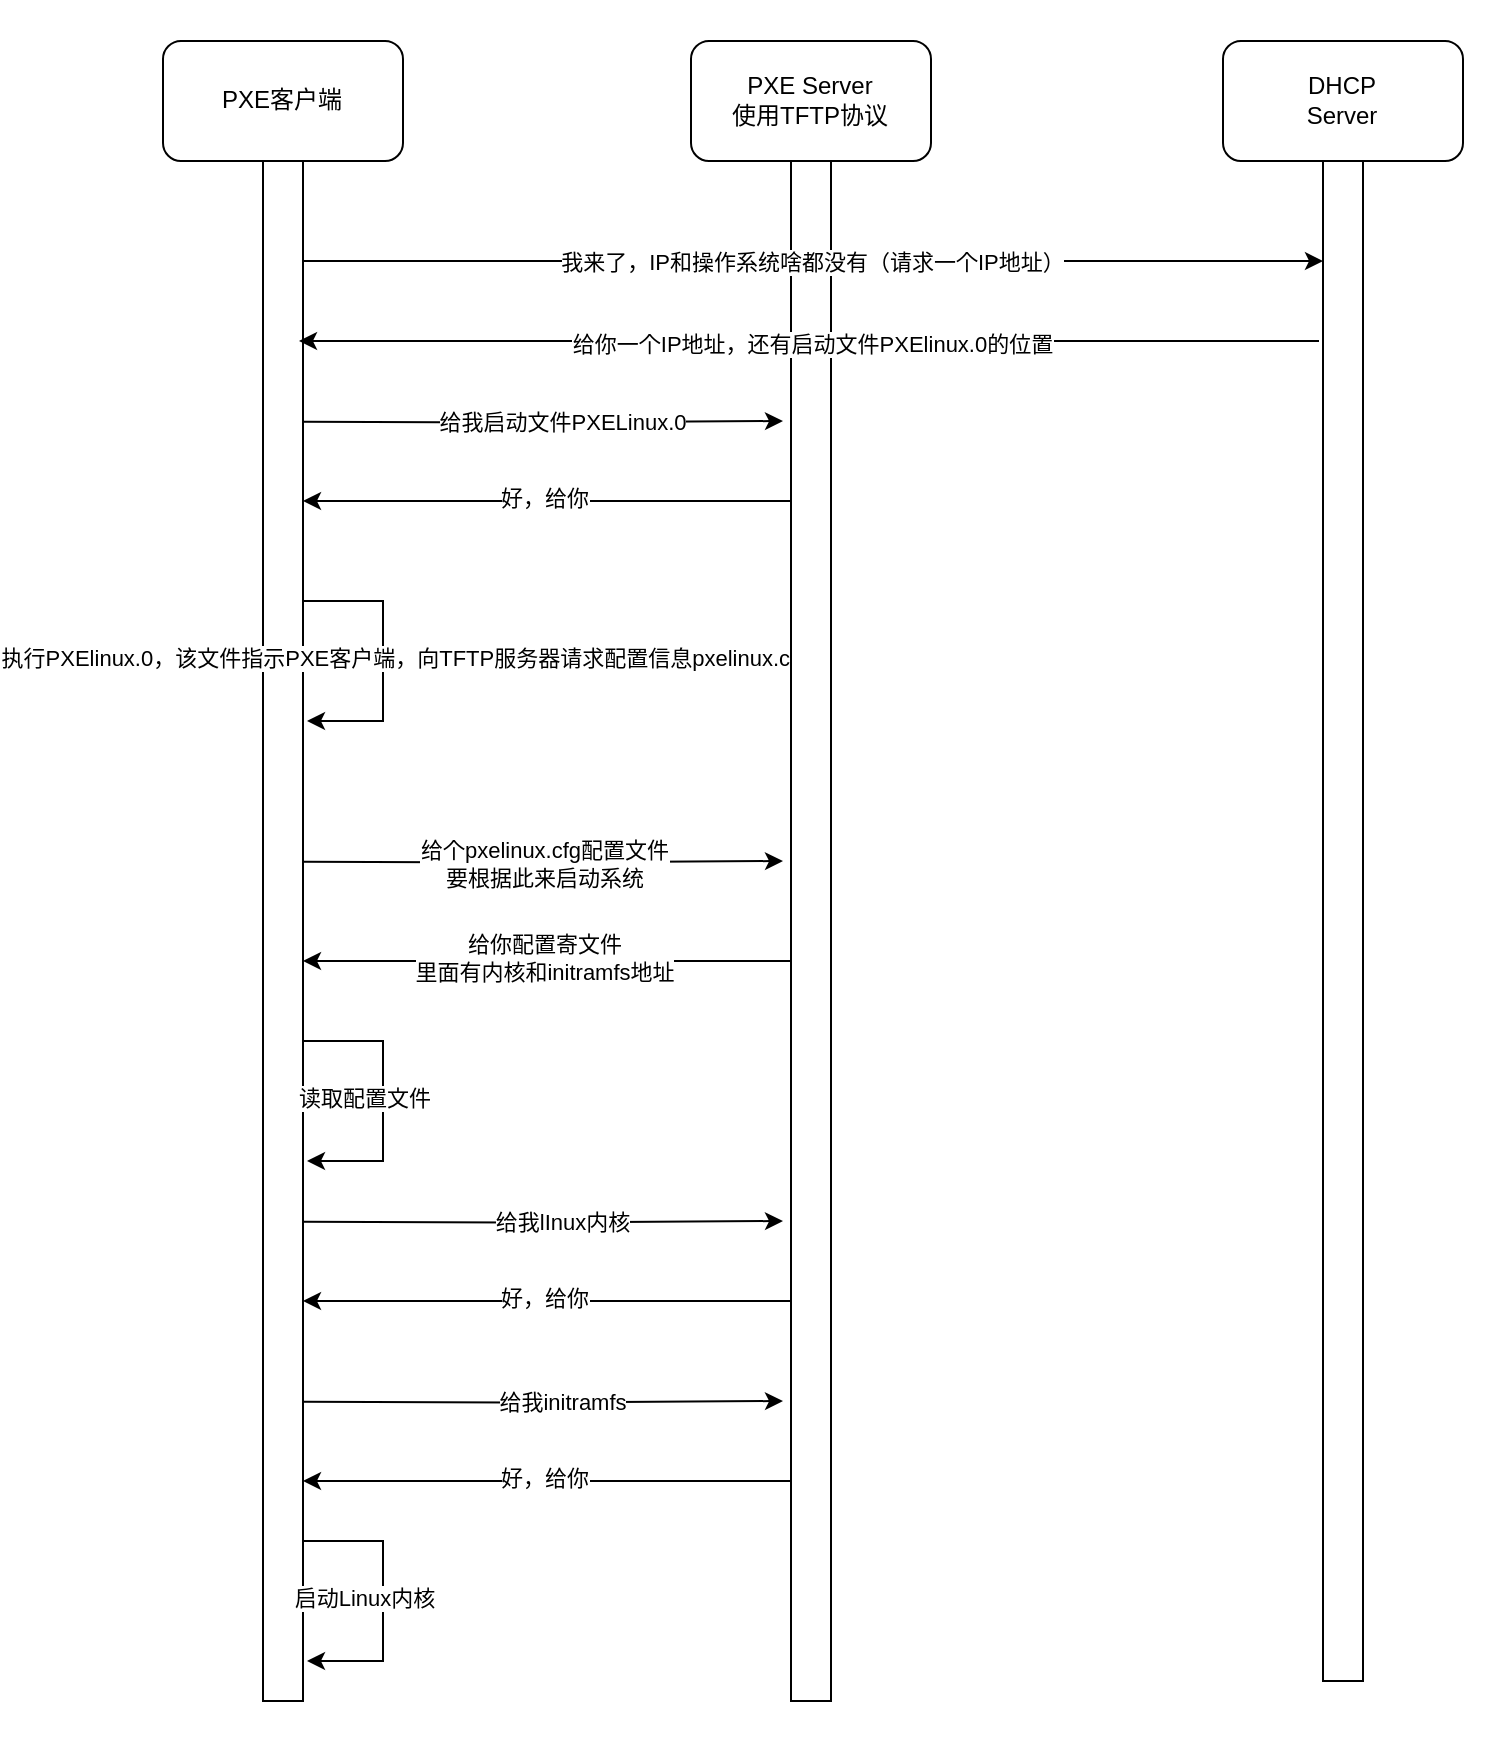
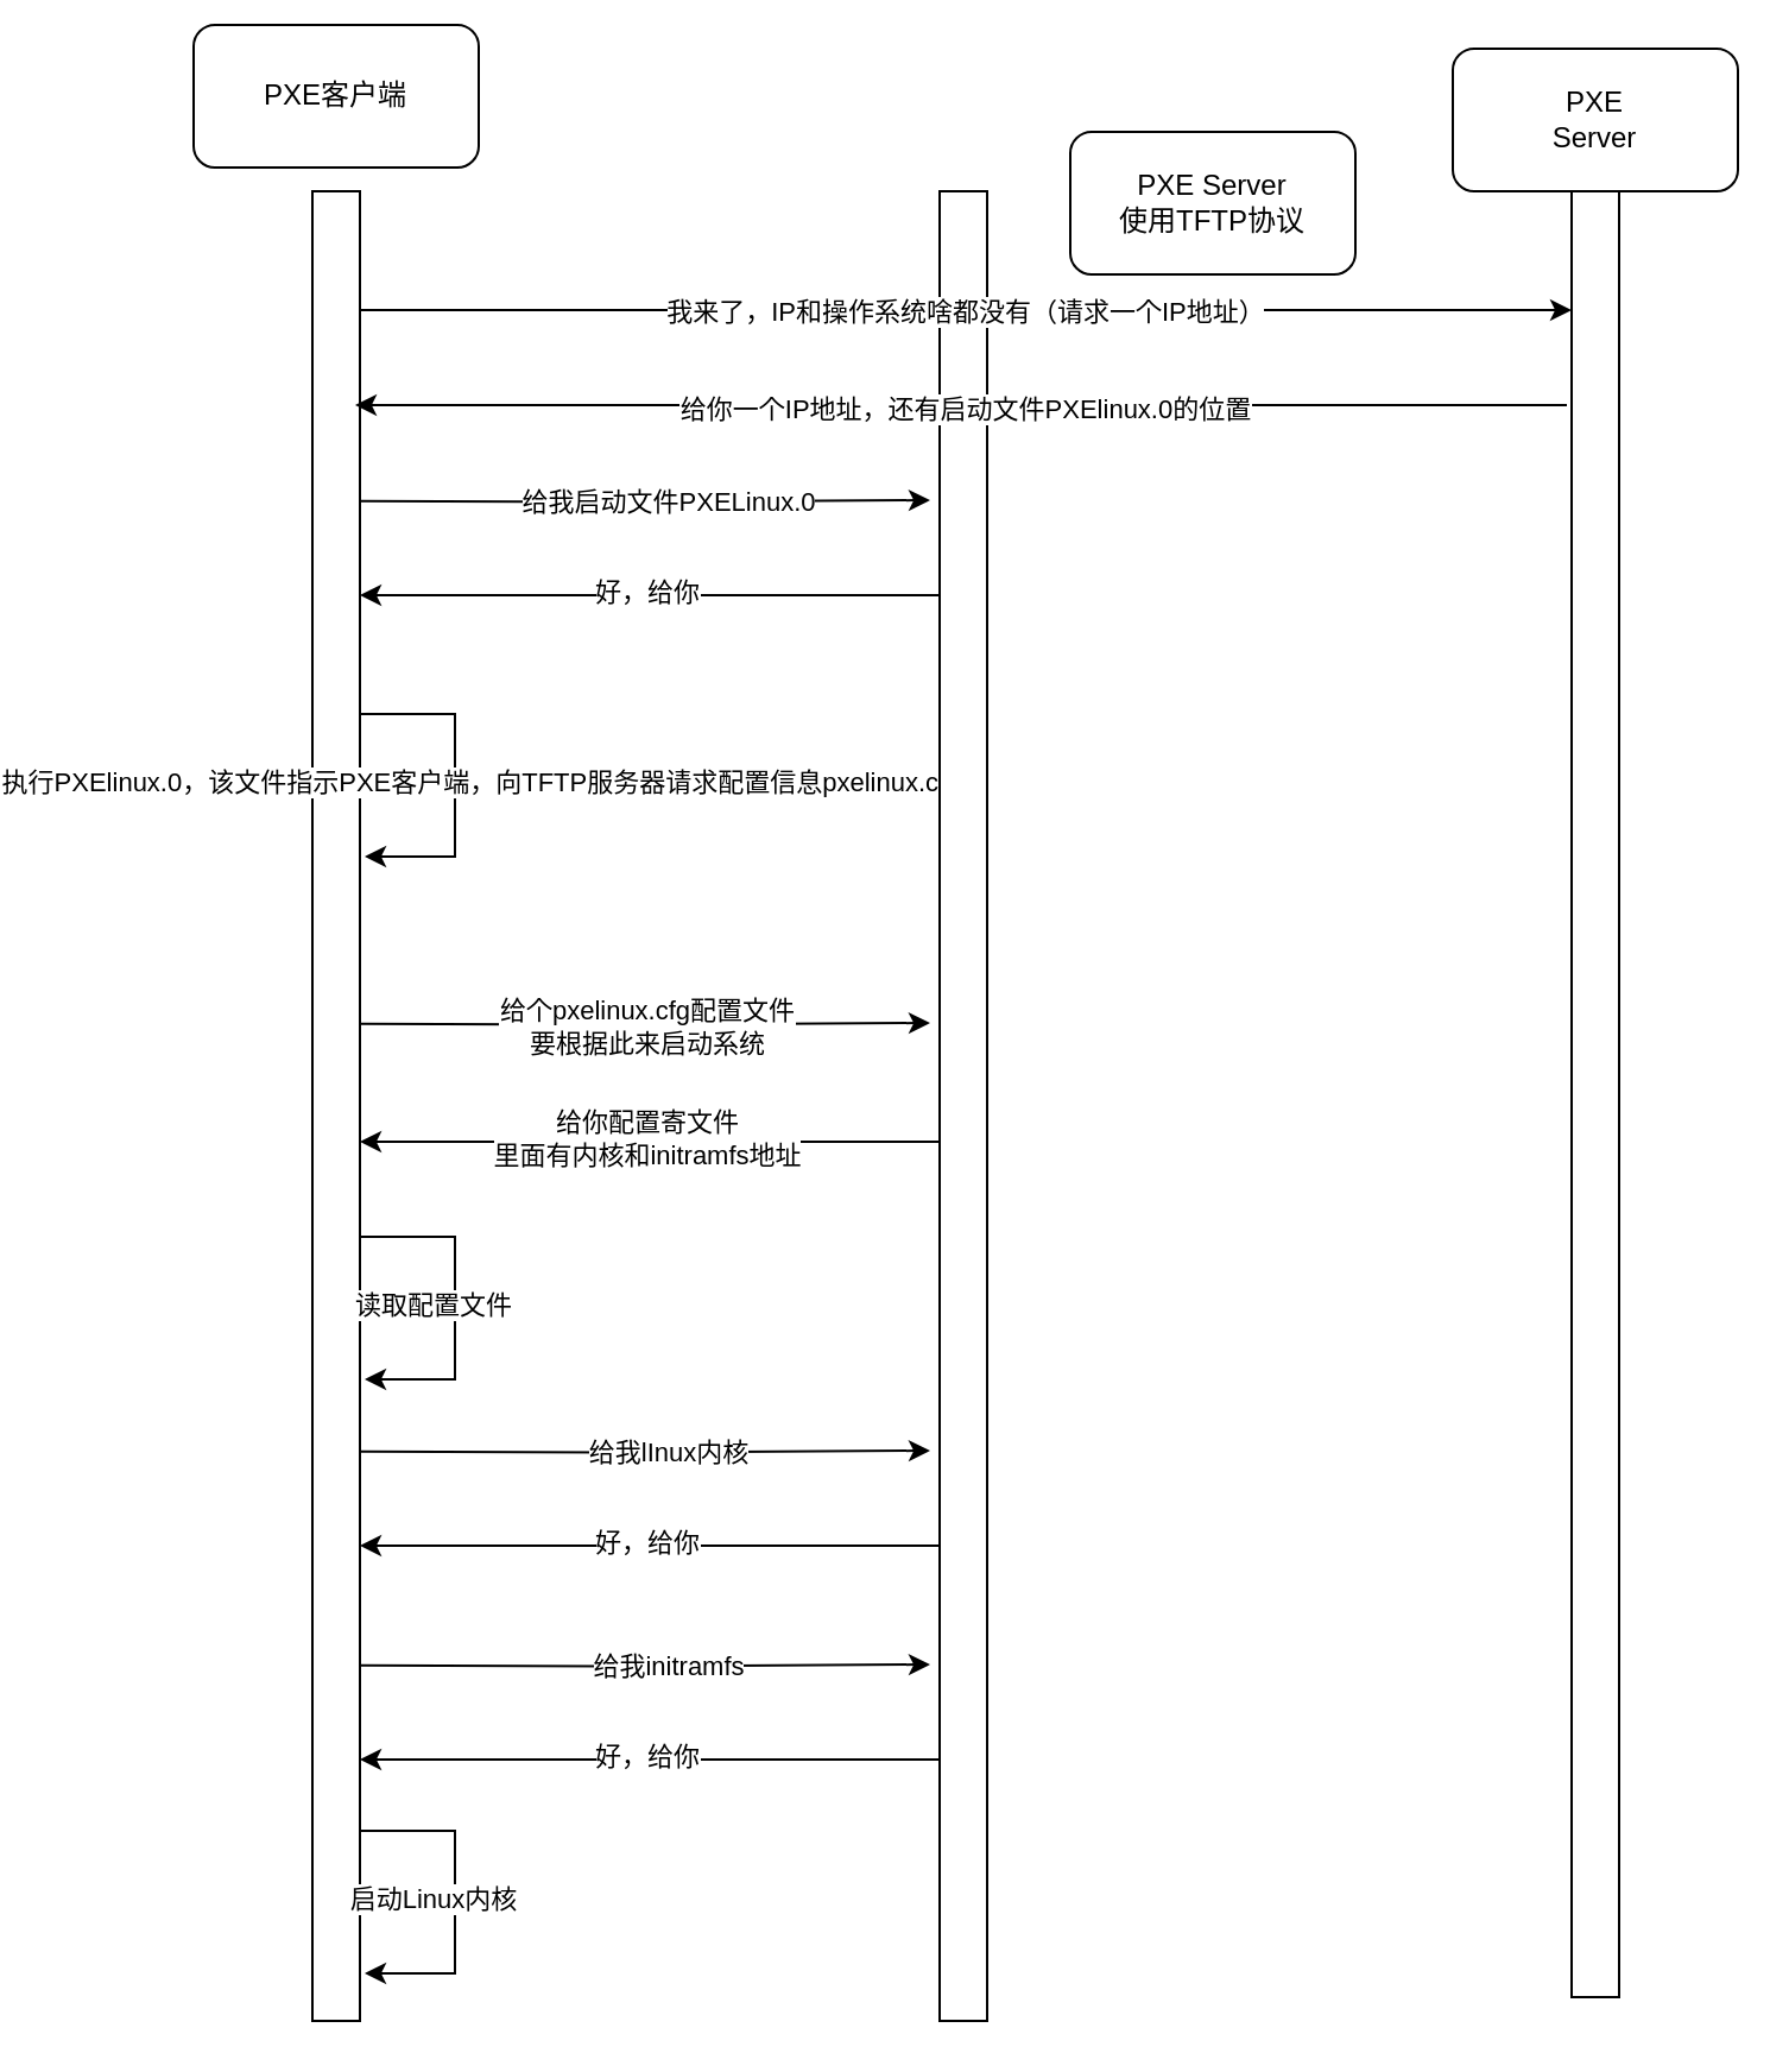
- <mxCell id="3" value="PXE客户端" style="rounded=1;whiteSpace=wrap;html=1;" vertex="1" parent="1"><mxGeometry x="20" y="20" width="120" height="60" as="geometry" /></mxCell>
+ <mxCell id="3" value="PXE客户端" style="rounded=1;whiteSpace=wrap;html=1;" vertex="1" parent="1"><mxGeometry x="20" y="10" width="120" height="60" as="geometry" /></mxCell>
- <mxCell id="4" value="PXE Server&lt;br&gt;使用TFTP协议" style="rounded=1;whiteSpace=wrap;html=1;" vertex="1" parent="1"><mxGeometry x="284" y="20" width="120" height="60" as="geometry" /></mxCell>
+ <mxCell id="4" value="PXE Server&lt;br&gt;使用TFTP协议" style="rounded=1;whiteSpace=wrap;html=1;" vertex="1" parent="1"><mxGeometry x="389" y="55" width="120" height="60" as="geometry" /></mxCell>
- <mxCell id="5" value="DHCP&lt;br&gt;Server" style="rounded=1;whiteSpace=wrap;html=1;" vertex="1" parent="1"><mxGeometry x="550" y="20" width="120" height="60" as="geometry" /></mxCell>
+ <mxCell id="5" value="PXE&lt;br&gt;Server" style="rounded=1;whiteSpace=wrap;html=1;" vertex="1" parent="1"><mxGeometry x="550" y="20" width="120" height="60" as="geometry" /></mxCell>
